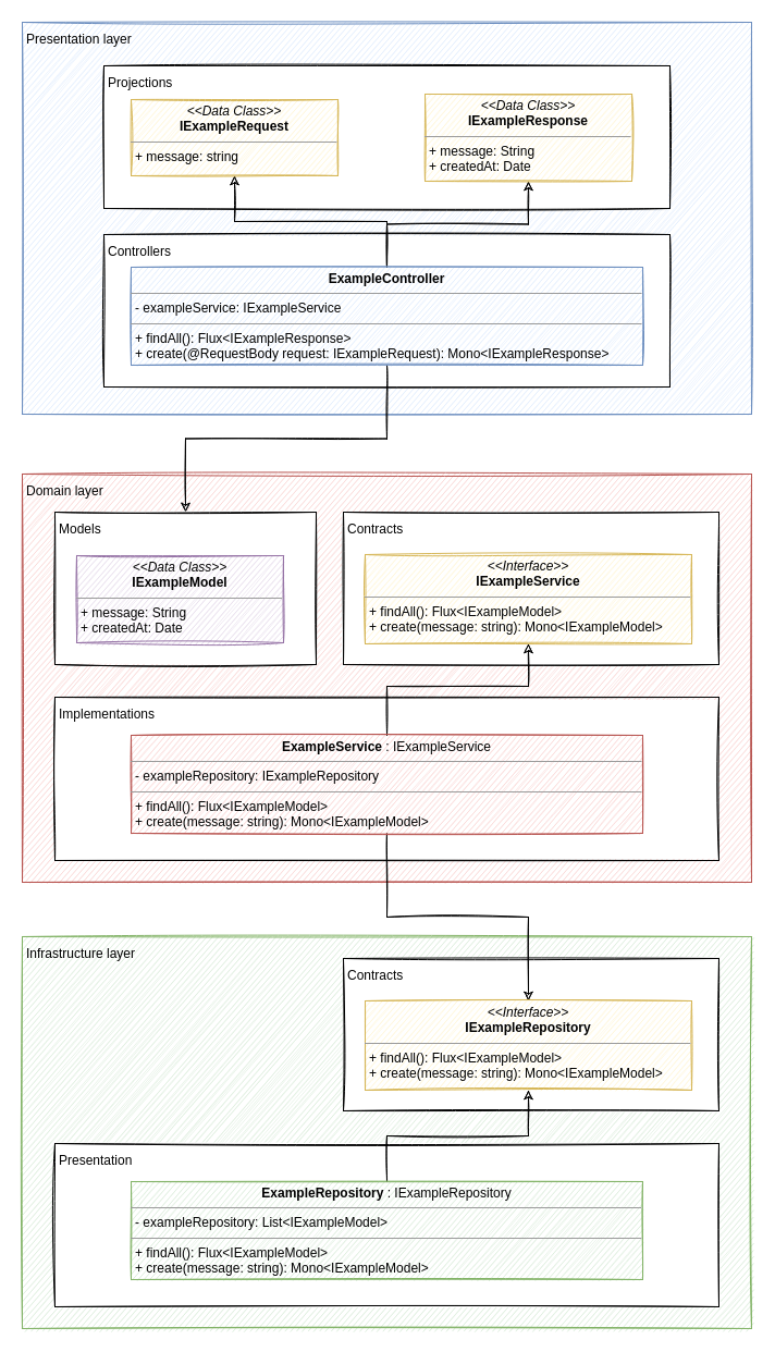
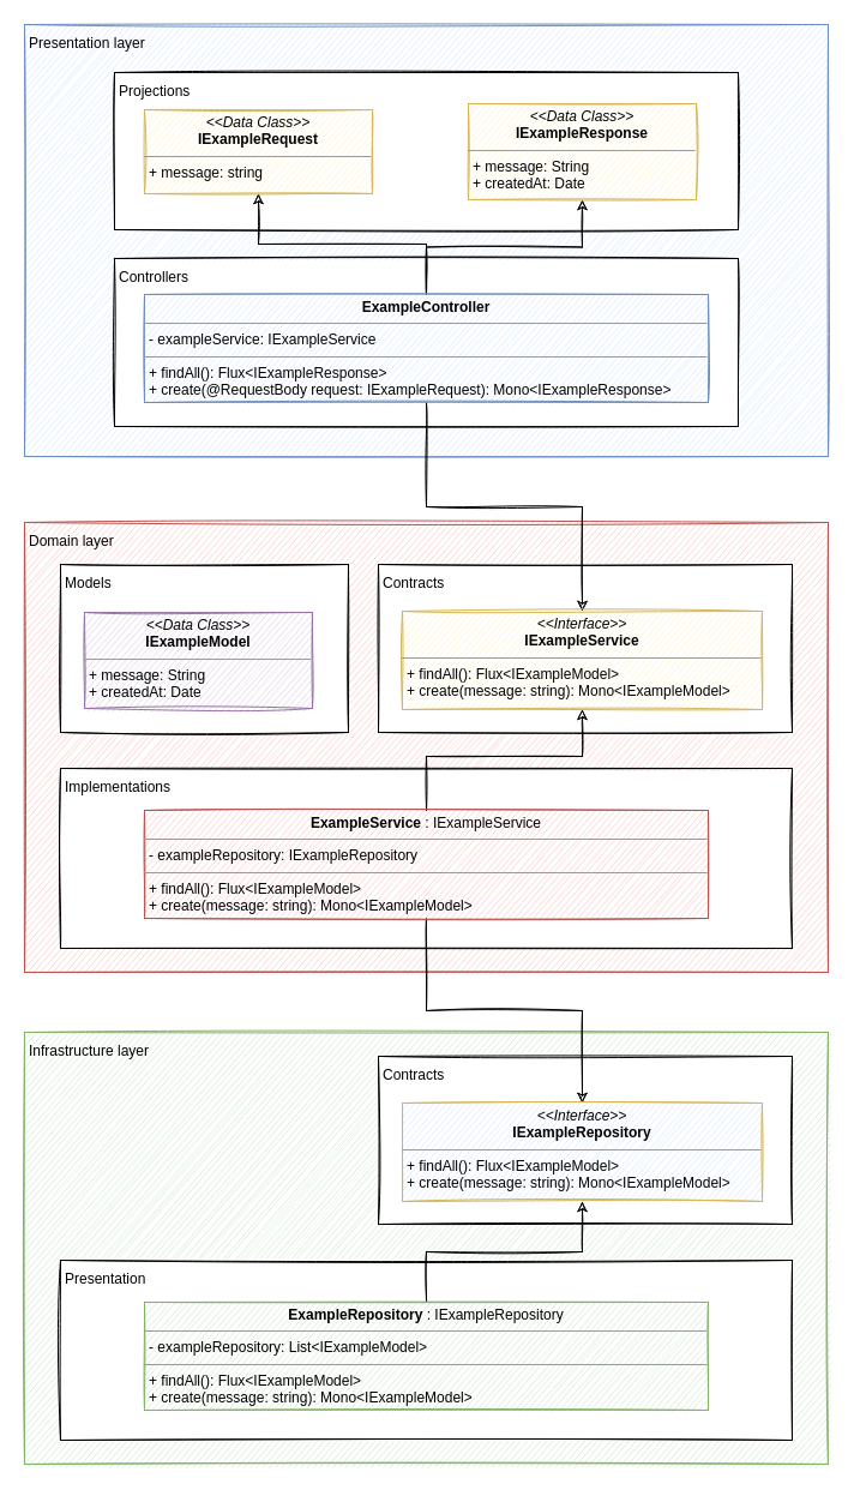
- <mxCell id="13" style="edgeStyle=orthogonalEdgeStyle;rounded=0;sketch=1;orthogonalLoop=1;jettySize=auto;html=1;" parent="1" source="14" target="21" edge="1"><mxGeometry relative="1" as="geometry" /></mxCell>
+ <mxCell id="13" style="edgeStyle=orthogonalEdgeStyle;rounded=0;sketch=1;orthogonalLoop=1;jettySize=auto;html=1;" parent="1" source="14" target="15" edge="1"><mxGeometry relative="1" as="geometry" /></mxCell>
- <mxCell id="23" value="&lt;p style=&quot;margin: 0px ; margin-top: 4px ; text-align: center&quot;&gt;&lt;i&gt;&amp;lt;&amp;lt;Interface&amp;gt;&amp;gt;&lt;/i&gt;&lt;br&gt;&lt;b&gt;IExampleRepository&lt;/b&gt;&lt;/p&gt;&lt;hr size=&quot;1&quot;&gt;&lt;p style=&quot;margin: 0px ; margin-left: 4px&quot;&gt;&lt;span&gt;+ findAll(): Flux&amp;lt;IExampleModel&amp;gt;&lt;/span&gt;&lt;br&gt;&lt;/p&gt;&lt;p style=&quot;margin: 0px 0px 0px 4px&quot;&gt;+ create(message: string): Mono&amp;lt;IExampleModel&amp;gt;&lt;/p&gt;" style="verticalAlign=top;align=left;overflow=fill;fontSize=12;fontFamily=Helvetica;html=1;sketch=1;fillColor=#fff2cc;strokeColor=#d6b656;" parent="1" vertex="1"><mxGeometry x="335" y="919" width="300" height="82" as="geometry" /></mxCell>
+ <mxCell id="23" value="&lt;p style=&quot;margin: 0px ; margin-top: 4px ; text-align: center&quot;&gt;&lt;i&gt;&amp;lt;&amp;lt;Interface&amp;gt;&amp;gt;&lt;/i&gt;&lt;br&gt;&lt;b&gt;IExampleRepository&lt;/b&gt;&lt;/p&gt;&lt;hr size=&quot;1&quot;&gt;&lt;p style=&quot;margin: 0px ; margin-left: 4px&quot;&gt;&lt;span&gt;+ findAll(): Flux&amp;lt;IExampleModel&amp;gt;&lt;/span&gt;&lt;br&gt;&lt;/p&gt;&lt;p style=&quot;margin: 0px 0px 0px 4px&quot;&gt;+ create(message: string): Mono&amp;lt;IExampleModel&amp;gt;&lt;/p&gt;" style="verticalAlign=top;align=left;overflow=fill;fontSize=12;fontFamily=Helvetica;html=1;sketch=1;fillColor=#dae8fc;strokeColor=#d6b656;" parent="1" vertex="1"><mxGeometry x="335" y="919" width="300" height="82" as="geometry" /></mxCell>
